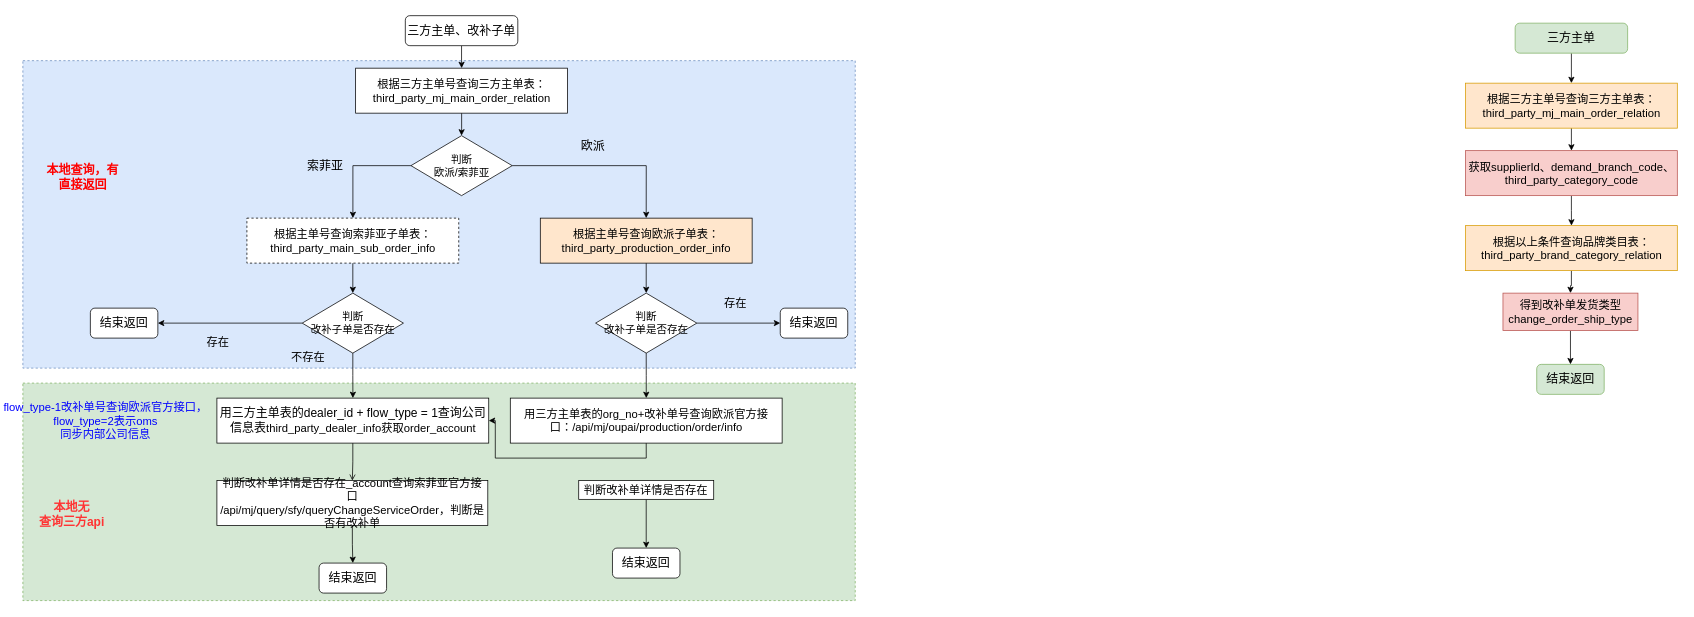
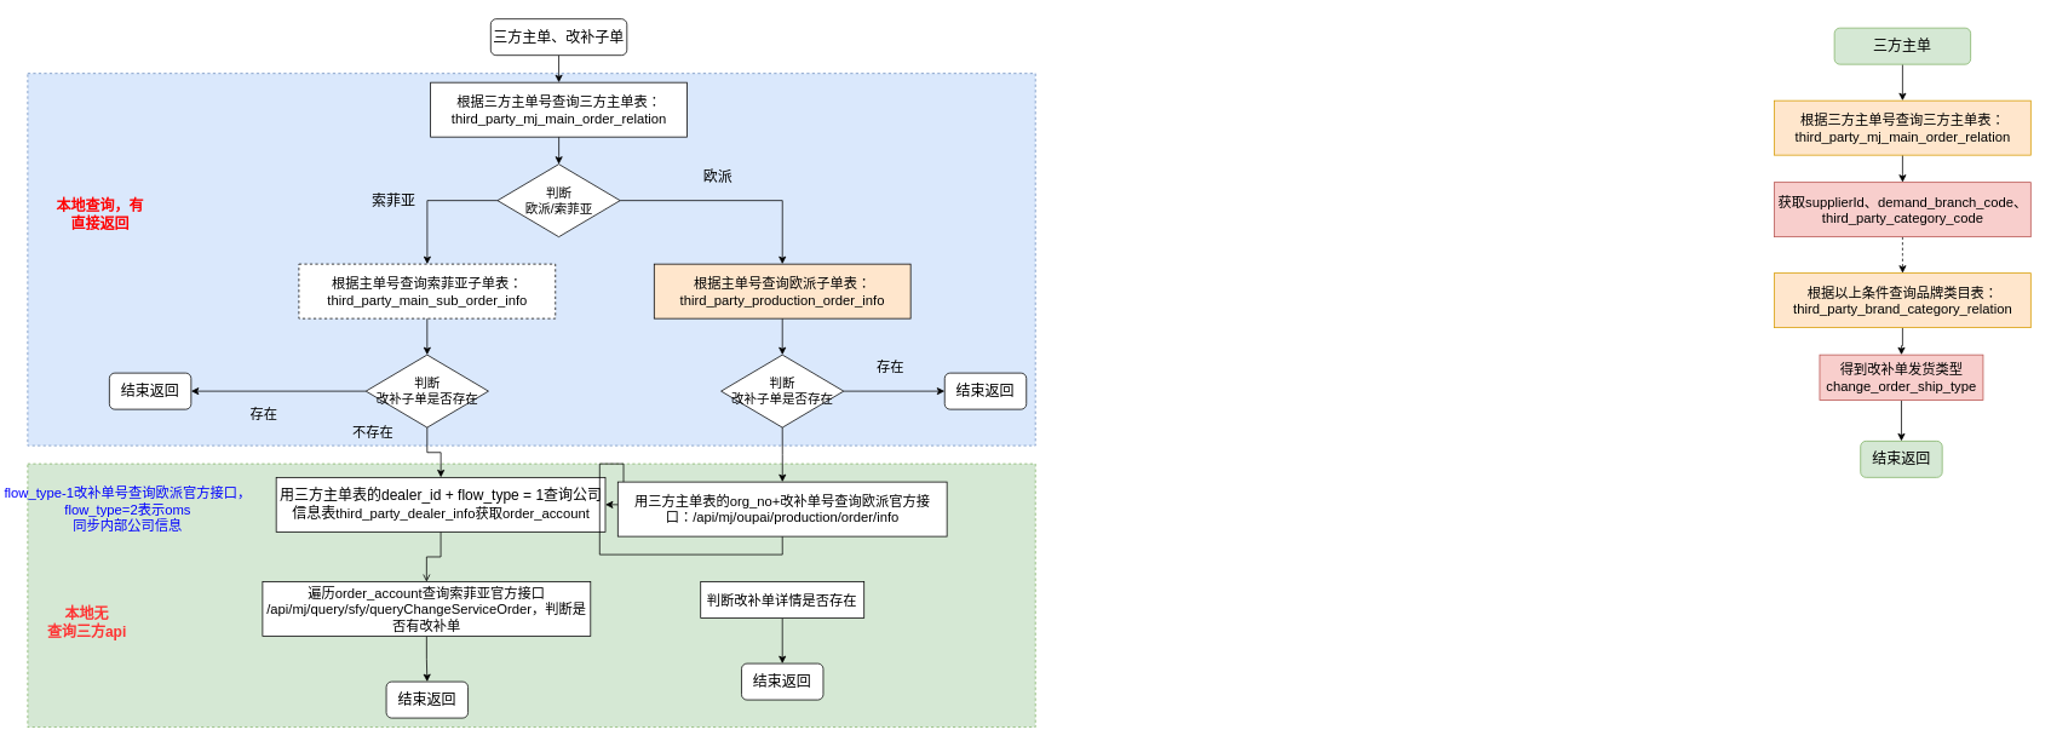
- <mxCell id="45" style="edgeStyle=orthogonalEdgeStyle;rounded=0;orthogonalLoop=1;jettySize=auto;html=1;exitX=0.5;exitY=1;exitDx=0;exitDy=0;" parent="1" source="46" target="48" edge="1"><mxGeometry relative="1" as="geometry" /></mxCell>
+ <mxCell id="45" style="edgeStyle=orthogonalEdgeStyle;rounded=0;orthogonalLoop=1;jettySize=auto;html=1;exitX=0.5;exitY=1;exitDx=0;exitDy=0;dashed=1;" parent="1" source="46" target="48" edge="1"><mxGeometry relative="1" as="geometry" /></mxCell>
- <mxCell id="10" value="&lt;span style=&quot;font-size: 16px;&quot;&gt;用三方主单表的dealer_id + flow_type = 1查询公司信息表&lt;/span&gt;&lt;font style=&quot;font-size: 15px;&quot;&gt;third_party_dealer_info获取order_account&lt;/font&gt;" style="rounded=0;whiteSpace=wrap;html=1;" parent="1" vertex="1"><mxGeometry x="288.75" y="530" width="362.5" height="60" as="geometry" /></mxCell>
+ <mxCell id="10" value="&lt;span style=&quot;font-size: 16px;&quot;&gt;用三方主单表的dealer_id + flow_type = 1查询公司信息表&lt;/span&gt;&lt;font style=&quot;font-size: 15px;&quot;&gt;third_party_dealer_info获取order_account&lt;/font&gt;" style="rounded=0;whiteSpace=wrap;html=1;" parent="1" vertex="1"><mxGeometry x="303.75" y="525" width="362.5" height="60" as="geometry" /></mxCell>
- <mxCell id="38" value="&lt;span style=&quot;font-size: 15px;&quot;&gt;判断改补单详情是否存在&lt;/span&gt;" style="rounded=0;whiteSpace=wrap;html=1;" parent="1" vertex="1"><mxGeometry x="771.25" y="640" width="180" height="25" as="geometry" /></mxCell>
+ <mxCell id="38" value="&lt;span style=&quot;font-size: 15px;&quot;&gt;判断改补单详情是否存在&lt;/span&gt;" style="rounded=0;whiteSpace=wrap;html=1;" parent="1" vertex="1"><mxGeometry x="771.25" y="640" width="180" height="40" as="geometry" /></mxCell>
- <mxCell id="25" value="&lt;font style=&quot;font-size: 15px;&quot;&gt;判断改补单详情是否存在_account查询索菲亚官方接口&lt;br&gt;/api/mj/query/sfy/queryChangeServiceOrder，判断是否有改补单&lt;/font&gt;" style="rounded=0;whiteSpace=wrap;html=1;" parent="1" vertex="1"><mxGeometry x="288.75" y="640" width="361.25" height="60" as="geometry" /></mxCell>
+ <mxCell id="25" value="&lt;font style=&quot;font-size: 15px;&quot;&gt;遍历order_account查询索菲亚官方接口&lt;br&gt;/api/mj/query/sfy/queryChangeServiceOrder，判断是否有改补单&lt;/font&gt;" style="rounded=0;whiteSpace=wrap;html=1;" parent="1" vertex="1"><mxGeometry x="288.75" y="640" width="361.25" height="60" as="geometry" /></mxCell>
